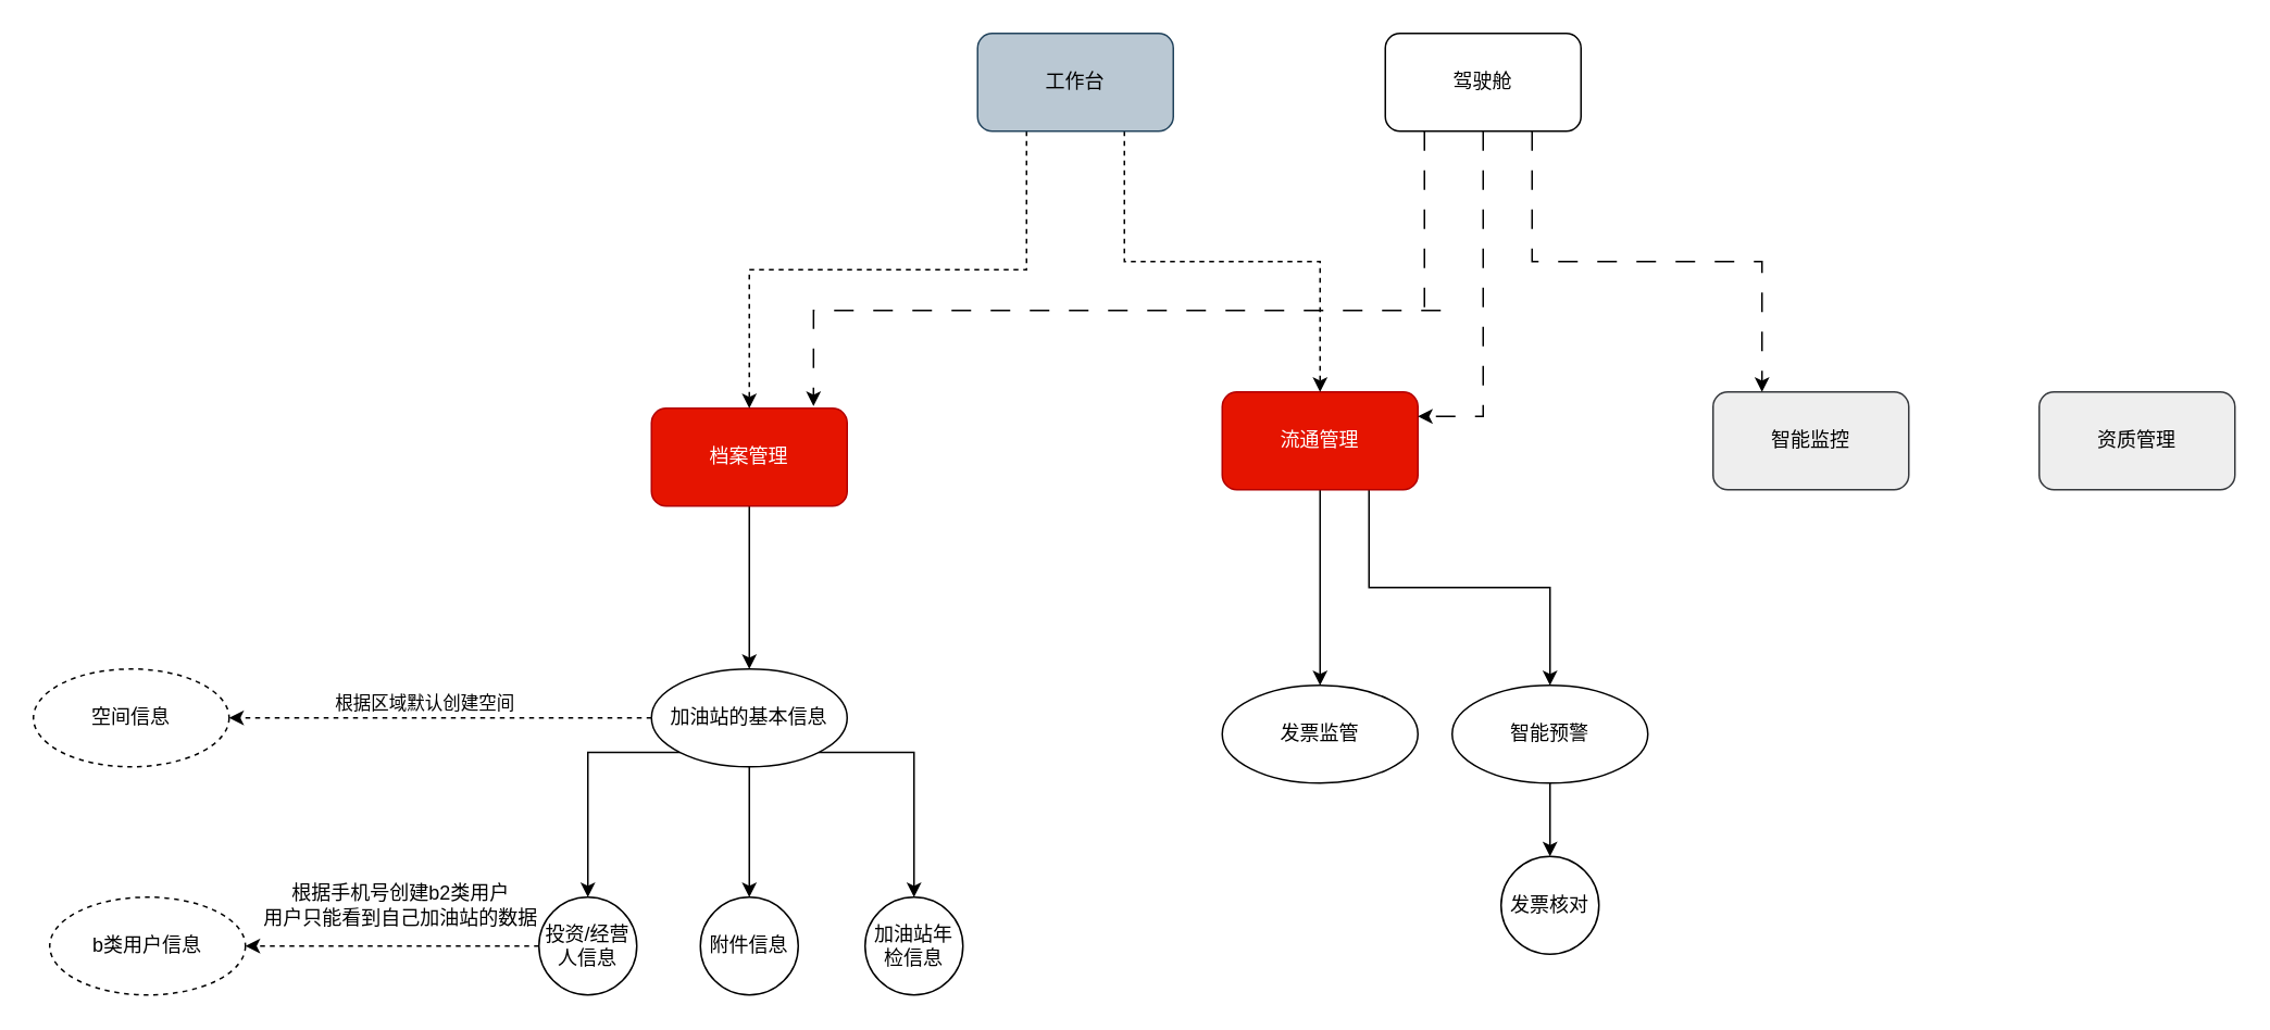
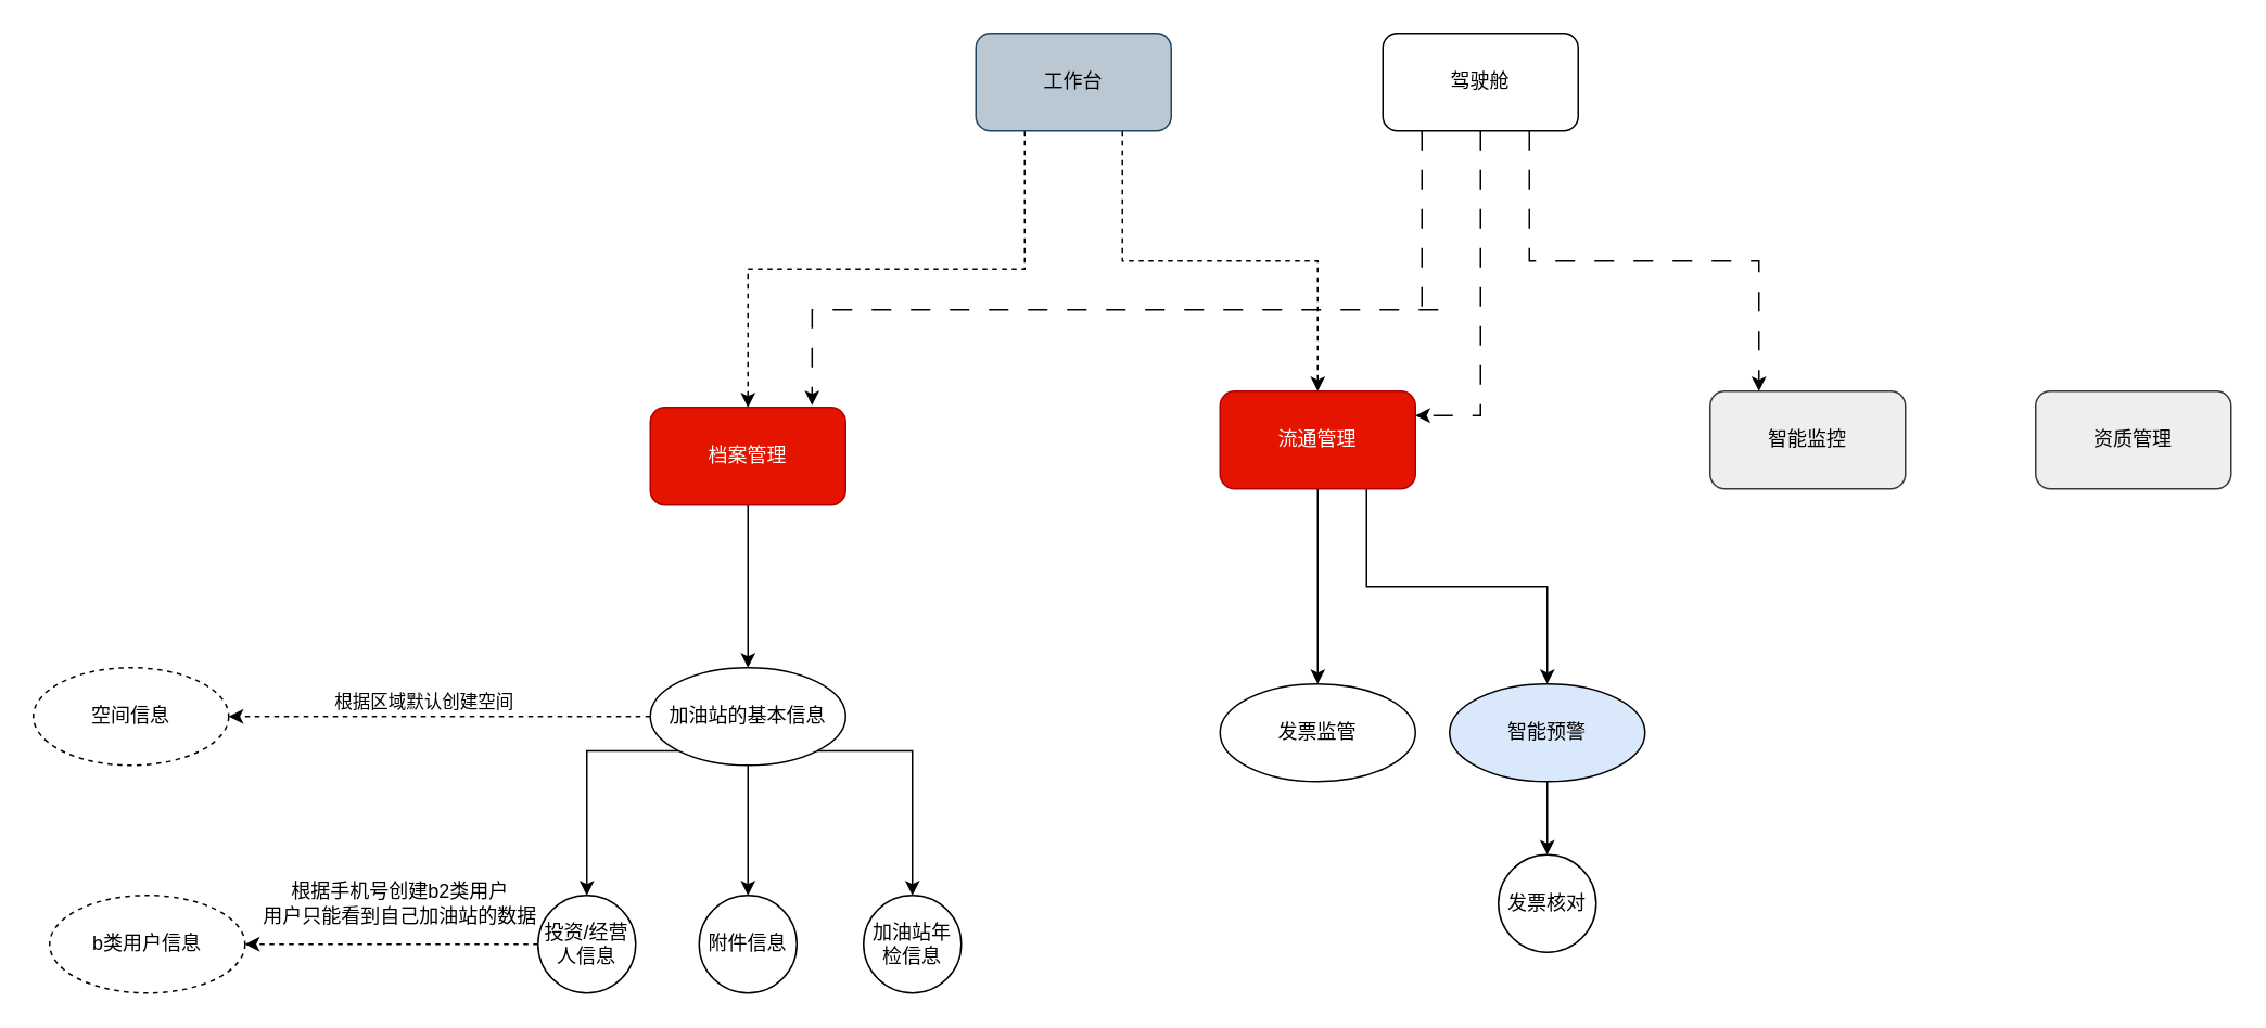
- <mxCell id="18" value="智能预警" style="ellipse;whiteSpace=wrap;html=1;" parent="1" vertex="1"><mxGeometry x="890" y="420" width="120" height="60" as="geometry" /></mxCell>
+ <mxCell id="18" value="智能预警" style="ellipse;whiteSpace=wrap;html=1;fillColor=#dae8fc;" parent="1" vertex="1"><mxGeometry x="890" y="420" width="120" height="60" as="geometry" /></mxCell>
